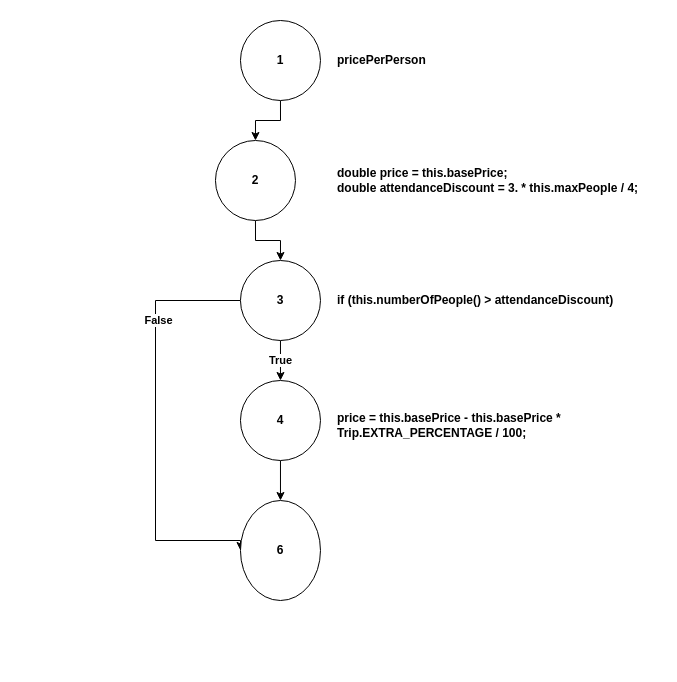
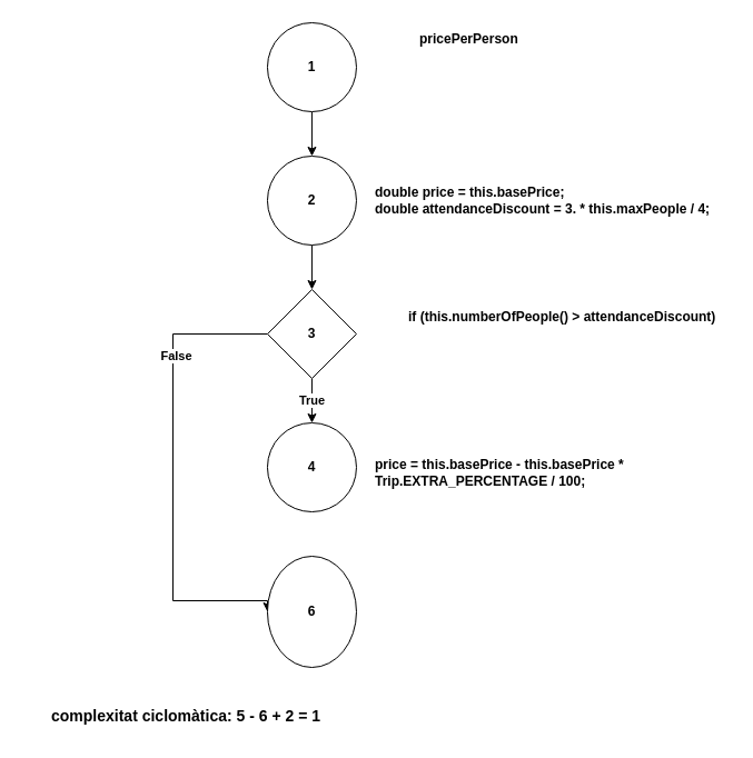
- <mxCell id="4" value="pricePerPerson" style="text;html=1;strokeColor=none;fillColor=none;align=left;verticalAlign=middle;whiteSpace=wrap;rounded=0;fontStyle=1" vertex="1" parent="1"><mxGeometry x="334.97" y="50" width="120" height="20" as="geometry" /></mxCell>
+ <mxCell id="4" value="pricePerPerson" style="text;html=1;strokeColor=none;fillColor=none;align=left;verticalAlign=middle;whiteSpace=wrap;rounded=0;fontStyle=1" vertex="1" parent="1"><mxGeometry x="374.97" y="25" width="120" height="20" as="geometry" /></mxCell>
- <mxCell id="6" value="2" style="ellipse;whiteSpace=wrap;html=1;aspect=fixed;fontStyle=1" vertex="1" parent="1"><mxGeometry x="214.97" y="140" width="80" height="80" as="geometry" /></mxCell>
+ <mxCell id="6" value="2" style="ellipse;whiteSpace=wrap;html=1;aspect=fixed;fontStyle=1" vertex="1" parent="1"><mxGeometry x="239.97" y="140" width="80" height="80" as="geometry" /></mxCell>
- <mxCell id="11" value="3" style="ellipse;whiteSpace=wrap;html=1;fontStyle=1;" vertex="1" parent="1"><mxGeometry x="239.97" y="260" width="80" height="80" as="geometry" /></mxCell>
+ <mxCell id="11" value="3" style="rhombus;whiteSpace=wrap;html=1;fontStyle=1" vertex="1" parent="1"><mxGeometry x="239.97" y="260" width="80" height="80" as="geometry" /></mxCell>
- <mxCell id="12" value="if (this.numberOfPeople() &amp;gt; attendanceDiscount)" style="text;html=1;strokeColor=none;fillColor=none;align=left;verticalAlign=middle;whiteSpace=wrap;rounded=0;fontStyle=1" vertex="1" parent="1"><mxGeometry x="334.97" y="290" width="280" height="20" as="geometry" /></mxCell>
+ <mxCell id="12" value="if (this.numberOfPeople() &amp;gt; attendanceDiscount)" style="text;html=1;strokeColor=none;fillColor=none;align=left;verticalAlign=middle;whiteSpace=wrap;rounded=0;fontStyle=1" vertex="1" parent="1"><mxGeometry x="364.97" y="275" width="280" height="20" as="geometry" /></mxCell>
- <mxCell id="13" style="edgeStyle=orthogonalEdgeStyle;rounded=0;orthogonalLoop=1;jettySize=auto;html=1;fontStyle=1" edge="1" parent="1" source="14" target="16"><mxGeometry relative="1" as="geometry" /></mxCell>
+ <mxCell id="17" value="&lt;p style=&quot;margin-bottom: 0in ; line-height: 1.25px ; background: transparent ; margin-left: 0.5in ; text-indent: -0.25in&quot;&gt;&lt;font style=&quot;font-size: 14px&quot;&gt;&lt;b&gt;complexitat ciclomàtica: 5 - 6 + 2 = 1&lt;/b&gt;&lt;/font&gt;&lt;/p&gt;" style="text;html=1;strokeColor=none;fillColor=none;align=left;verticalAlign=middle;whiteSpace=wrap;rounded=0;" vertex="1" parent="1"><mxGeometry x="20" y="620" width="280" height="40" as="geometry" /></mxCell>
